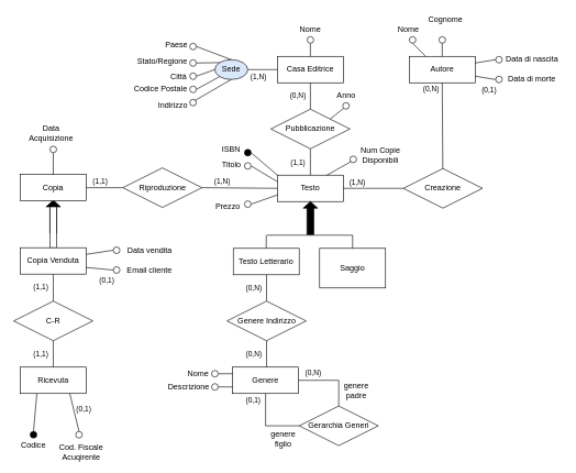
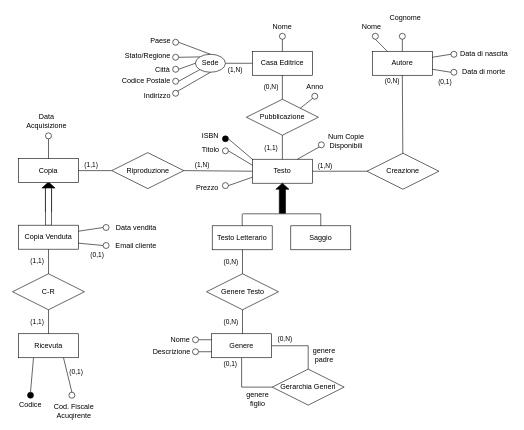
- <mxCell id="45" value="Sede" style="ellipse;whiteSpace=wrap;html=1;fillColor=#dae8fc;" parent="1" vertex="1"><mxGeometry x="325" y="90" width="50" height="30" as="geometry" /></mxCell>
+ <mxCell id="45" value="Sede" style="ellipse;whiteSpace=wrap;html=1;" parent="1" vertex="1"><mxGeometry x="325" y="90" width="50" height="30" as="geometry" /></mxCell>
- <mxCell id="59" value="Saggio" style="whiteSpace=wrap;html=1;align=center;" parent="1" vertex="1"><mxGeometry x="484" y="376" width="100" height="60" as="geometry" /></mxCell>
+ <mxCell id="59" value="Saggio" style="whiteSpace=wrap;html=1;align=center;" parent="1" vertex="1"><mxGeometry x="484" y="376" width="100" height="40" as="geometry" /></mxCell>
- <mxCell id="77" value="Genere Indirizzo" style="shape=rhombus;perimeter=rhombusPerimeter;whiteSpace=wrap;html=1;align=center;" parent="1" vertex="1"><mxGeometry x="343.5" y="456" width="120" height="60" as="geometry" /></mxCell>
+ <mxCell id="77" value="Genere Testo" style="shape=rhombus;perimeter=rhombusPerimeter;whiteSpace=wrap;html=1;align=center;" parent="1" vertex="1"><mxGeometry x="343.5" y="456" width="120" height="60" as="geometry" /></mxCell>
